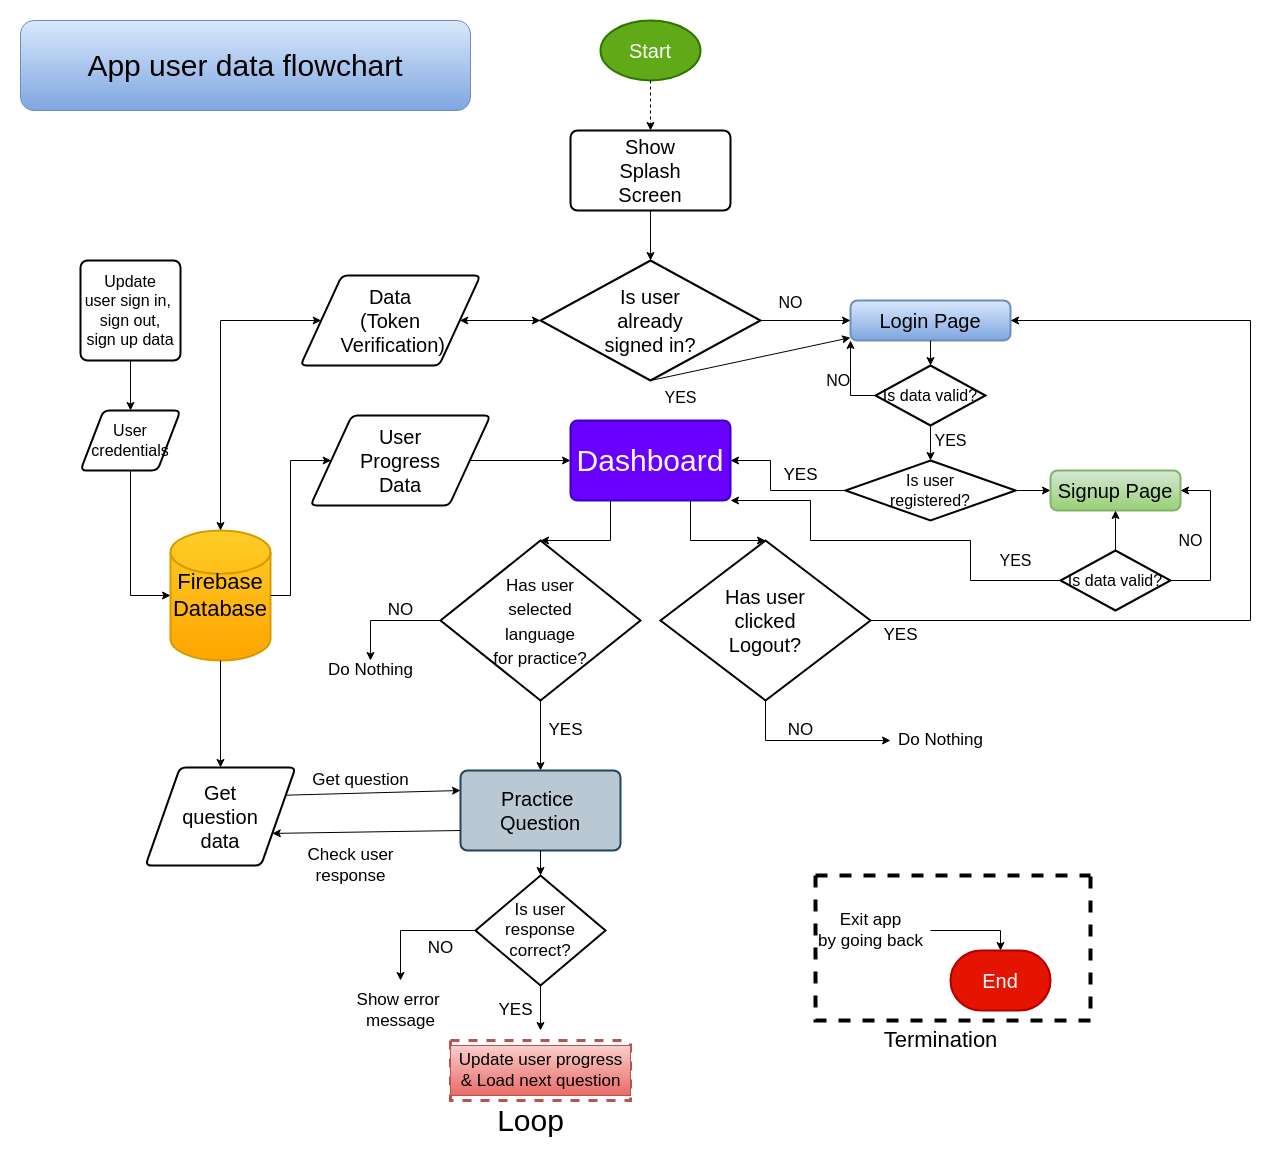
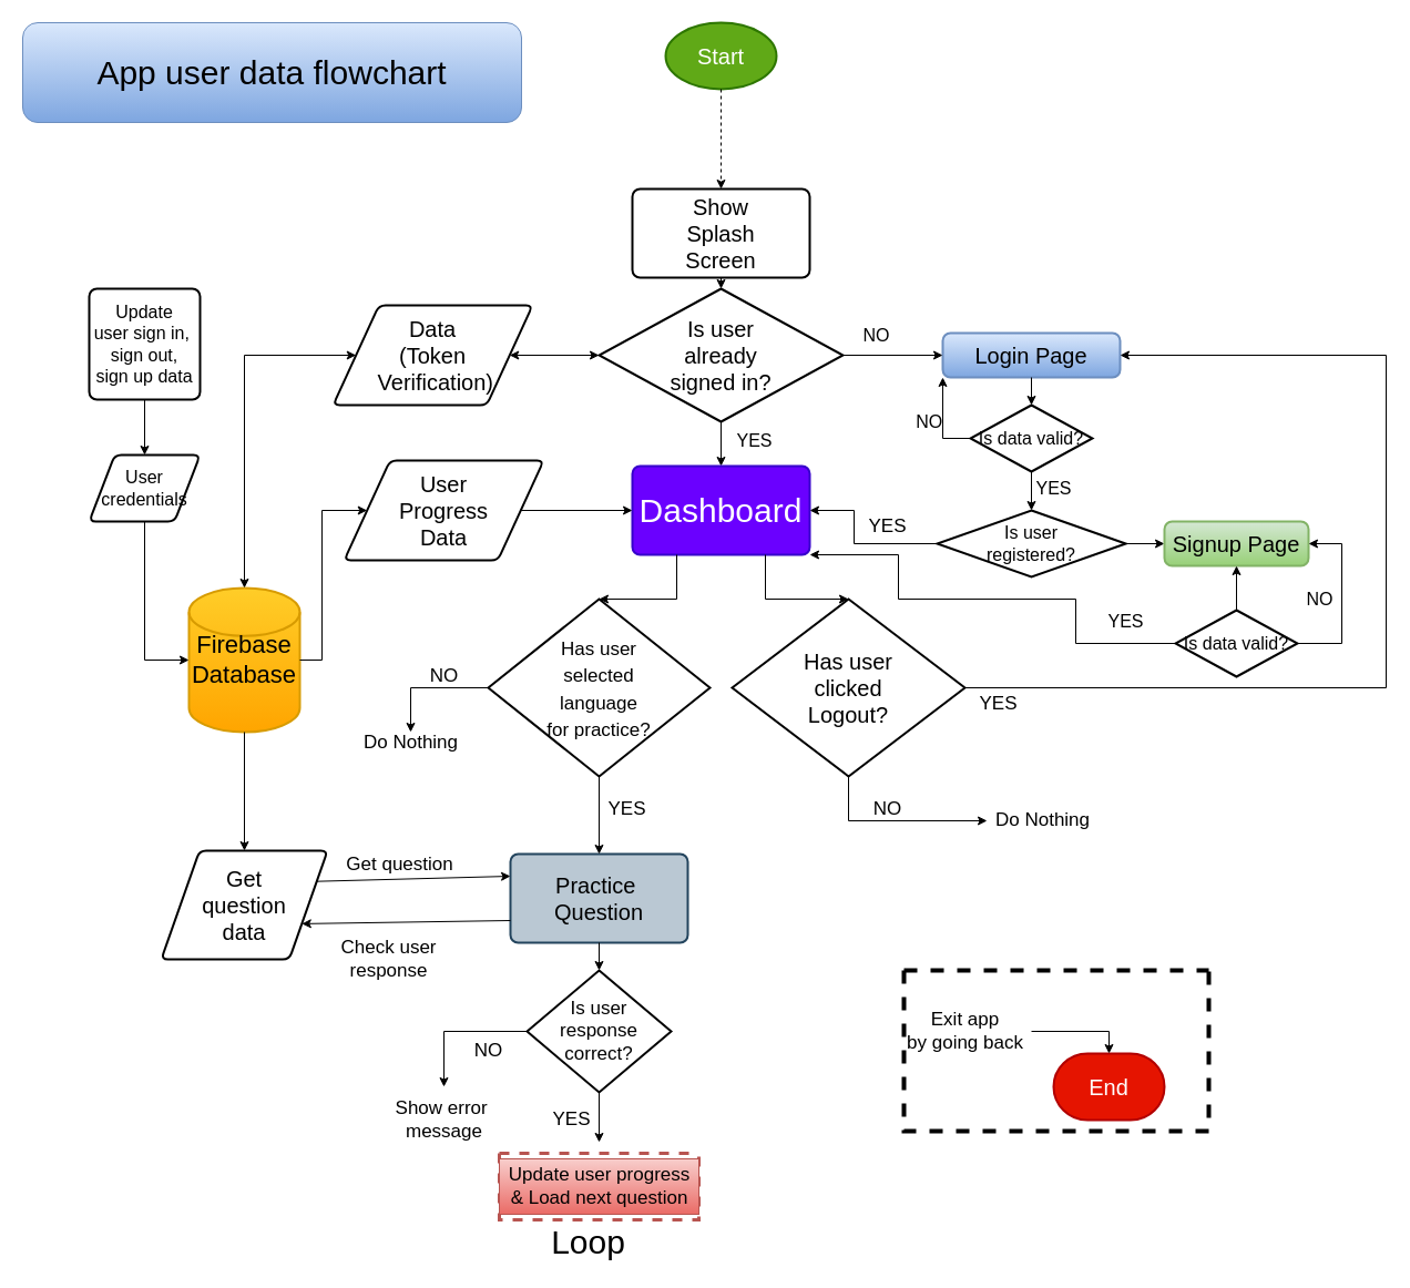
- <mxCell id="6" value="&lt;font style=&quot;font-size: 20px&quot;&gt;Show &lt;br&gt;Splash&lt;br&gt;Screen&lt;/font&gt;" style="rounded=1;whiteSpace=wrap;html=1;absoluteArcSize=1;arcSize=14;strokeWidth=2;" vertex="1" parent="1"><mxGeometry x="570" y="130" width="160" height="80" as="geometry" /></mxCell>
+ <mxCell id="6" value="&lt;font style=&quot;font-size: 20px&quot;&gt;Show &lt;br&gt;Splash&lt;br&gt;Screen&lt;/font&gt;" style="rounded=1;whiteSpace=wrap;html=1;absoluteArcSize=1;arcSize=14;strokeWidth=2;" vertex="1" parent="1"><mxGeometry x="570" y="170" width="160" height="80" as="geometry" /></mxCell>
- <mxCell id="12" value="" style="endArrow=classic;html=1;rounded=0;fontSize=20;exitX=0.5;exitY=1;exitDx=0;exitDy=0;exitPerimeter=0;" edge="1" parent="1" source="8" target="7"><mxGeometry width="50" height="50" relative="1" as="geometry"><mxPoint x="630" y="500" as="sourcePoint" /><mxPoint x="650" y="420" as="targetPoint" /></mxGeometry></mxCell>
+ <mxCell id="12" value="" style="endArrow=classic;html=1;rounded=0;fontSize=20;exitX=0.5;exitY=1;exitDx=0;exitDy=0;exitPerimeter=0;entryX=0.5;entryY=0;entryDx=0;entryDy=0;" edge="1" parent="1" source="8" target="13"><mxGeometry width="50" height="50" relative="1" as="geometry"><mxPoint x="630" y="500" as="sourcePoint" /><mxPoint x="650" y="420" as="targetPoint" /></mxGeometry></mxCell>
- <mxCell id="73" value="Termination" style="text;html=1;align=center;verticalAlign=middle;resizable=0;points=[];autosize=1;strokeColor=none;fillColor=none;fontSize=22;" vertex="1" parent="1"><mxGeometry x="875" y="1025" width="130" height="30" as="geometry" /></mxCell>
